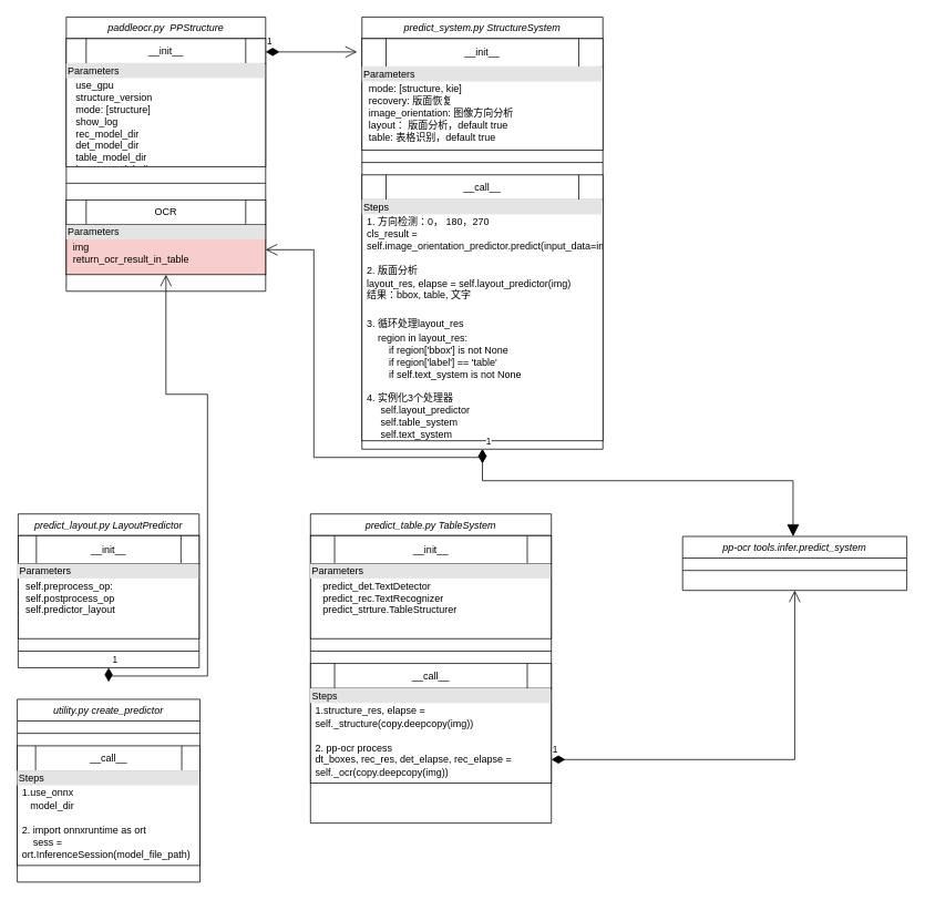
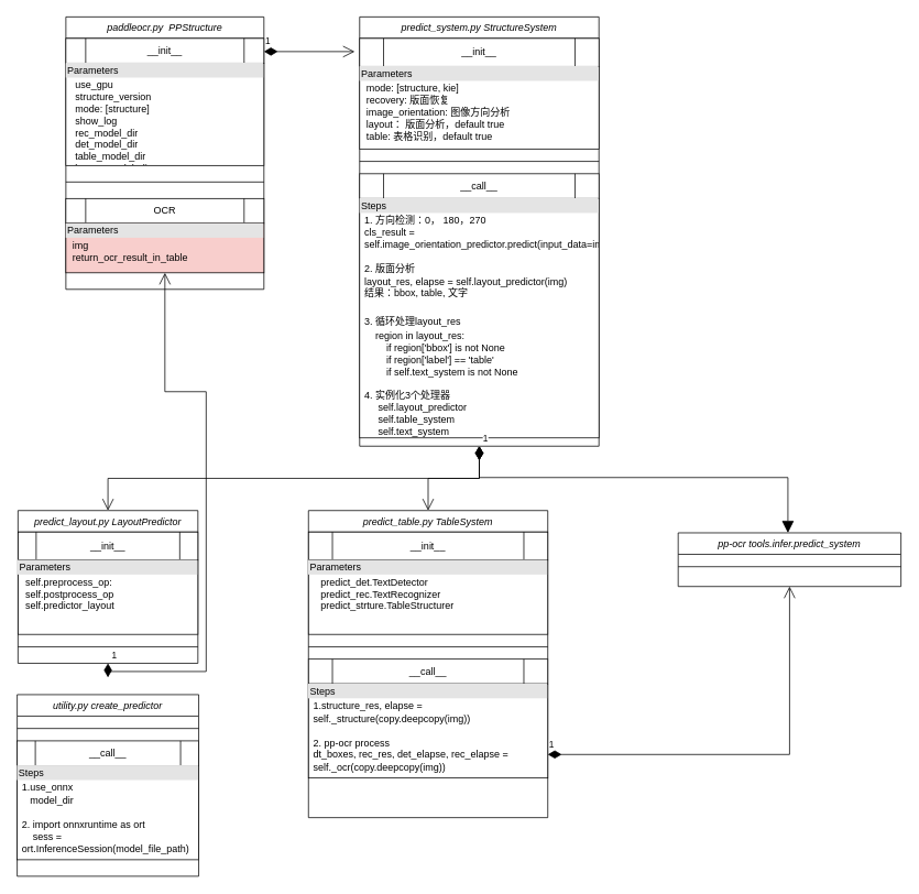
- <mxCell id="32" value="1" style="endArrow=open;html=1;endSize=12;startArrow=diamondThin;startSize=14;startFill=1;edgeStyle=orthogonalEdgeStyle;align=left;verticalAlign=bottom;rounded=0;exitX=0.5;exitY=1;exitDx=0;exitDy=0;" edge="1" parent="1" source="8" target="7"><mxGeometry x="-1" y="3" relative="1" as="geometry"><mxPoint x="569" y="570" as="sourcePoint" /><mxPoint x="564" y="668" as="targetPoint" /></mxGeometry></mxCell>
+ <mxCell id="32" value="1" style="endArrow=open;html=1;endSize=12;startArrow=diamondThin;startSize=14;startFill=1;edgeStyle=orthogonalEdgeStyle;align=left;verticalAlign=bottom;rounded=0;entryX=0.5;entryY=0;entryDx=0;entryDy=0;exitX=0.5;exitY=1;exitDx=0;exitDy=0;" edge="1" parent="1" source="8" target="15"><mxGeometry x="-1" y="3" relative="1" as="geometry"><mxPoint x="569" y="570" as="sourcePoint" /><mxPoint x="564" y="668" as="targetPoint" /></mxGeometry></mxCell>
+ <mxCell id="33" value="1" style="endArrow=open;html=1;endSize=12;startArrow=diamondThin;startSize=14;startFill=1;edgeStyle=orthogonalEdgeStyle;align=left;verticalAlign=bottom;rounded=0;exitX=0.5;exitY=1;exitDx=0;exitDy=0;" edge="1" parent="1" source="8" target="21"><mxGeometry x="-1" y="3" relative="1" as="geometry"><mxPoint x="590" y="550" as="sourcePoint" /><mxPoint x="140" y="628" as="targetPoint" /></mxGeometry></mxCell>
